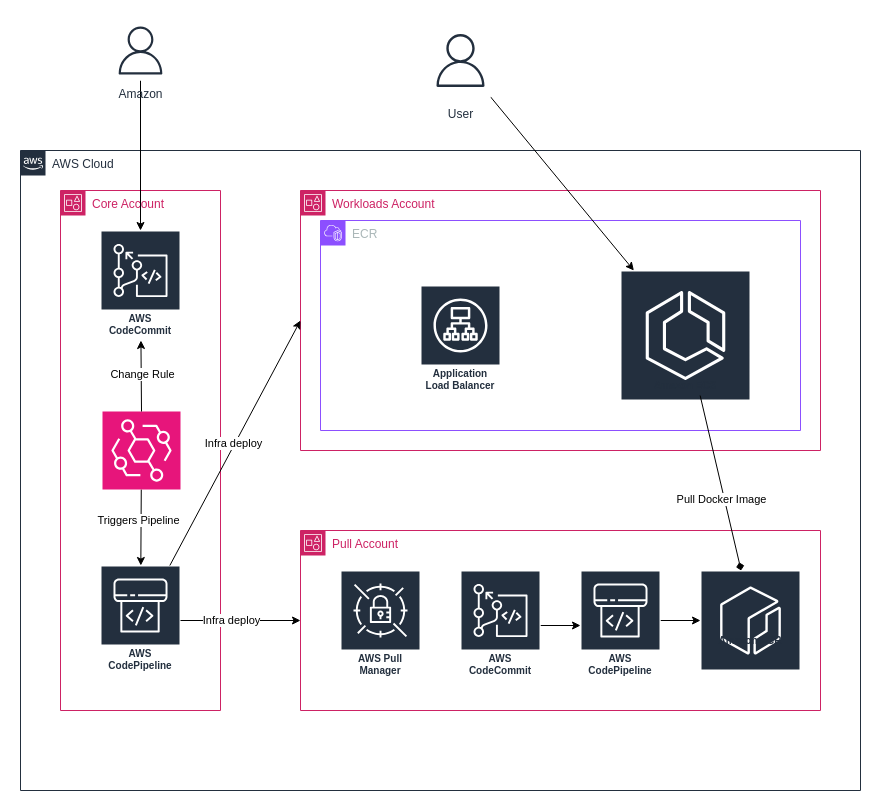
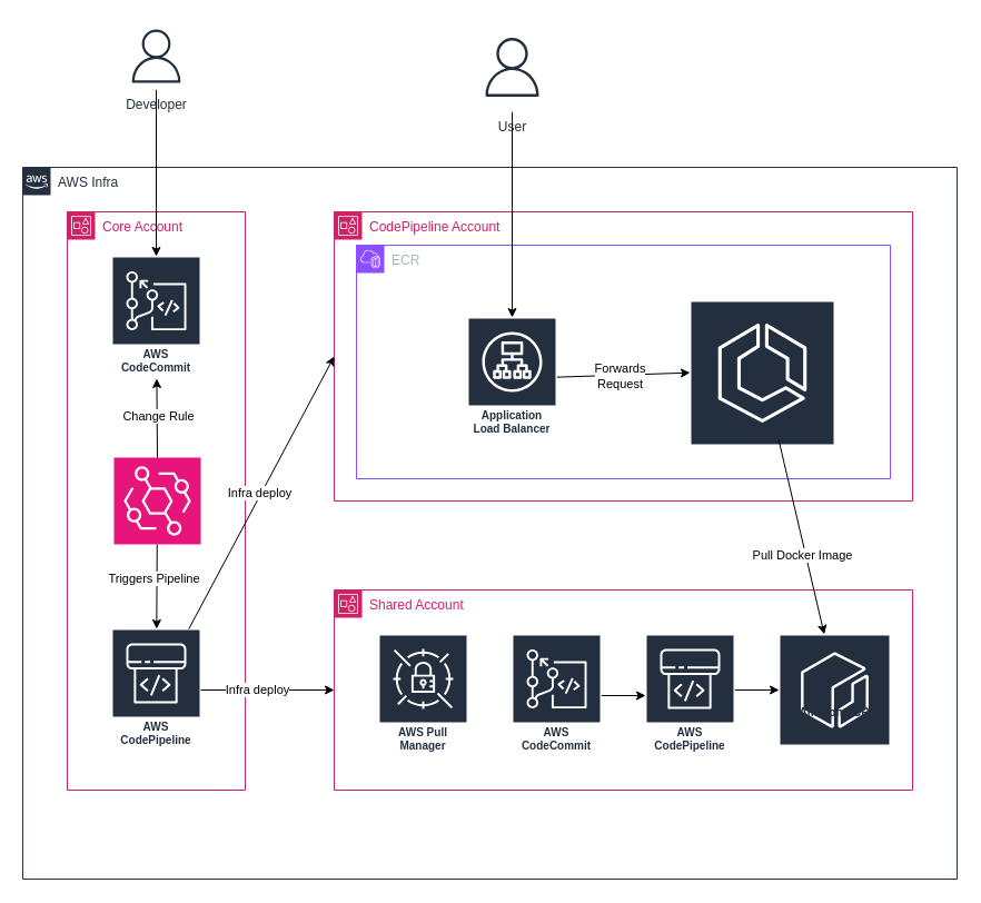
- <mxCell id="34" value="Amazon" style="sketch=0;outlineConnect=0;fontColor=#232F3E;gradientColor=none;strokeColor=#232F3E;fillColor=#ffffff;dashed=0;verticalLabelPosition=bottom;verticalAlign=top;align=center;html=1;fontSize=12;fontStyle=0;aspect=fixed;shape=mxgraph.aws4.resourceIcon;resIcon=mxgraph.aws4.user;" vertex="1" parent="1"><mxGeometry x="110" y="20" width="60" height="60" as="geometry" /></mxCell>
+ <mxCell id="34" value="Developer" style="sketch=0;outlineConnect=0;fontColor=#232F3E;gradientColor=none;strokeColor=#232F3E;fillColor=#ffffff;dashed=0;verticalLabelPosition=bottom;verticalAlign=top;align=center;html=1;fontSize=12;fontStyle=0;aspect=fixed;shape=mxgraph.aws4.resourceIcon;resIcon=mxgraph.aws4.user;" vertex="1" parent="1"><mxGeometry x="110" y="20" width="60" height="60" as="geometry" /></mxCell>
- <mxCell id="2" value="AWS Cloud" style="points=[[0,0],[0.25,0],[0.5,0],[0.75,0],[1,0],[1,0.25],[1,0.5],[1,0.75],[1,1],[0.75,1],[0.5,1],[0.25,1],[0,1],[0,0.75],[0,0.5],[0,0.25]];outlineConnect=0;gradientColor=none;html=1;whiteSpace=wrap;fontSize=12;fontStyle=0;container=1;pointerEvents=0;collapsible=0;recursiveResize=0;shape=mxgraph.aws4.group;grIcon=mxgraph.aws4.group_aws_cloud_alt;strokeColor=#232F3E;fillColor=none;verticalAlign=top;align=left;spacingLeft=30;fontColor=#232F3E;dashed=0;" vertex="1" parent="1"><mxGeometry x="20" y="150" width="840" height="640" as="geometry" /></mxCell>
+ <mxCell id="2" value="AWS Infra" style="points=[[0,0],[0.25,0],[0.5,0],[0.75,0],[1,0],[1,0.25],[1,0.5],[1,0.75],[1,1],[0.75,1],[0.5,1],[0.25,1],[0,1],[0,0.75],[0,0.5],[0,0.25]];outlineConnect=0;gradientColor=none;html=1;whiteSpace=wrap;fontSize=12;fontStyle=0;container=1;pointerEvents=0;collapsible=0;recursiveResize=0;shape=mxgraph.aws4.group;grIcon=mxgraph.aws4.group_aws_cloud_alt;strokeColor=#232F3E;fillColor=none;verticalAlign=top;align=left;spacingLeft=30;fontColor=#232F3E;dashed=0;" vertex="1" parent="1"><mxGeometry x="20" y="150" width="840" height="640" as="geometry" /></mxCell>
- <mxCell id="31" style="edgeStyle=none;rounded=0;orthogonalLoop=1;jettySize=auto;html=1;" edge="1" parent="1" source="32" target="15"><mxGeometry relative="1" as="geometry" /></mxCell>
+ <mxCell id="31" style="edgeStyle=none;rounded=0;orthogonalLoop=1;jettySize=auto;html=1;" edge="1" parent="1" source="32" target="14"><mxGeometry relative="1" as="geometry" /></mxCell>
- <mxCell id="10" value="Workloads Account" style="points=[[0,0],[0.25,0],[0.5,0],[0.75,0],[1,0],[1,0.25],[1,0.5],[1,0.75],[1,1],[0.75,1],[0.5,1],[0.25,1],[0,1],[0,0.75],[0,0.5],[0,0.25]];outlineConnect=0;gradientColor=none;html=1;whiteSpace=wrap;fontSize=12;fontStyle=0;container=1;pointerEvents=0;collapsible=0;recursiveResize=0;shape=mxgraph.aws4.group;grIcon=mxgraph.aws4.group_account;strokeColor=#CD2264;fillColor=none;verticalAlign=top;align=left;spacingLeft=30;fontColor=#CD2264;dashed=0;" vertex="1" parent="2"><mxGeometry x="280" y="40" width="520" height="260" as="geometry" /></mxCell>
+ <mxCell id="10" value="CodePipeline Account" style="points=[[0,0],[0.25,0],[0.5,0],[0.75,0],[1,0],[1,0.25],[1,0.5],[1,0.75],[1,1],[0.75,1],[0.5,1],[0.25,1],[0,1],[0,0.75],[0,0.5],[0,0.25]];outlineConnect=0;gradientColor=none;html=1;whiteSpace=wrap;fontSize=12;fontStyle=0;container=1;pointerEvents=0;collapsible=0;recursiveResize=0;shape=mxgraph.aws4.group;grIcon=mxgraph.aws4.group_account;strokeColor=#CD2264;fillColor=none;verticalAlign=top;align=left;spacingLeft=30;fontColor=#CD2264;dashed=0;" vertex="1" parent="2"><mxGeometry x="280" y="40" width="520" height="260" as="geometry" /></mxCell>
+ <mxCell id="12" value="" style="edgeStyle=none;rounded=0;orthogonalLoop=1;jettySize=auto;html=1;" edge="1" parent="11" source="14" target="15"><mxGeometry relative="1" as="geometry"><mxPoint x="260" y="105" as="targetPoint" /></mxGeometry></mxCell>
+ <mxCell id="13" value="Forwards&lt;div&gt;Request&lt;/div&gt;" style="edgeLabel;html=1;align=center;verticalAlign=middle;resizable=0;points=[];" vertex="1" connectable="0" parent="12"><mxGeometry x="-0.075" y="-1" relative="1" as="geometry"><mxPoint as="offset" /></mxGeometry></mxCell>
- <mxCell id="3" value="Pull Account" style="points=[[0,0],[0.25,0],[0.5,0],[0.75,0],[1,0],[1,0.25],[1,0.5],[1,0.75],[1,1],[0.75,1],[0.5,1],[0.25,1],[0,1],[0,0.75],[0,0.5],[0,0.25]];outlineConnect=0;gradientColor=none;html=1;whiteSpace=wrap;fontSize=12;fontStyle=0;container=1;pointerEvents=0;collapsible=0;recursiveResize=0;shape=mxgraph.aws4.group;grIcon=mxgraph.aws4.group_account;strokeColor=#CD2264;fillColor=none;verticalAlign=top;align=left;spacingLeft=30;fontColor=#CD2264;dashed=0;" vertex="1" parent="2"><mxGeometry x="280" y="380" width="520" height="180" as="geometry" /></mxCell>
+ <mxCell id="3" value="Shared Account" style="points=[[0,0],[0.25,0],[0.5,0],[0.75,0],[1,0],[1,0.25],[1,0.5],[1,0.75],[1,1],[0.75,1],[0.5,1],[0.25,1],[0,1],[0,0.75],[0,0.5],[0,0.25]];outlineConnect=0;gradientColor=none;html=1;whiteSpace=wrap;fontSize=12;fontStyle=0;container=1;pointerEvents=0;collapsible=0;recursiveResize=0;shape=mxgraph.aws4.group;grIcon=mxgraph.aws4.group_account;strokeColor=#CD2264;fillColor=none;verticalAlign=top;align=left;spacingLeft=30;fontColor=#CD2264;dashed=0;" vertex="1" parent="2"><mxGeometry x="280" y="380" width="520" height="180" as="geometry" /></mxCell>
- <mxCell id="25" style="edgeStyle=none;rounded=0;orthogonalLoop=1;jettySize=auto;html=1;endArrow=diamond;" edge="1" parent="2" source="15" target="4"><mxGeometry relative="1" as="geometry" /></mxCell>
+ <mxCell id="25" style="edgeStyle=none;rounded=0;orthogonalLoop=1;jettySize=auto;html=1;" edge="1" parent="2" source="15" target="4"><mxGeometry relative="1" as="geometry" /></mxCell>
